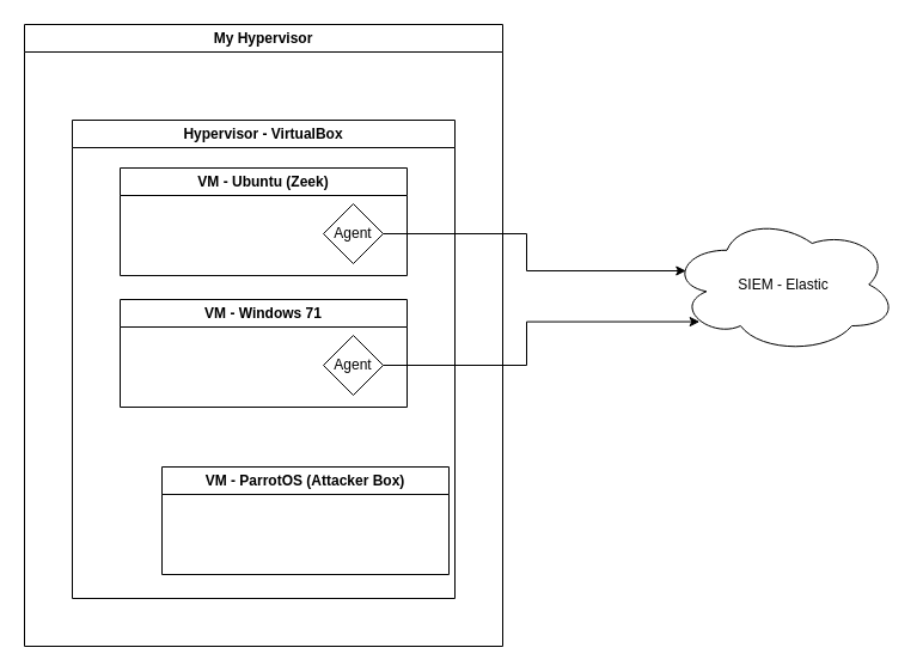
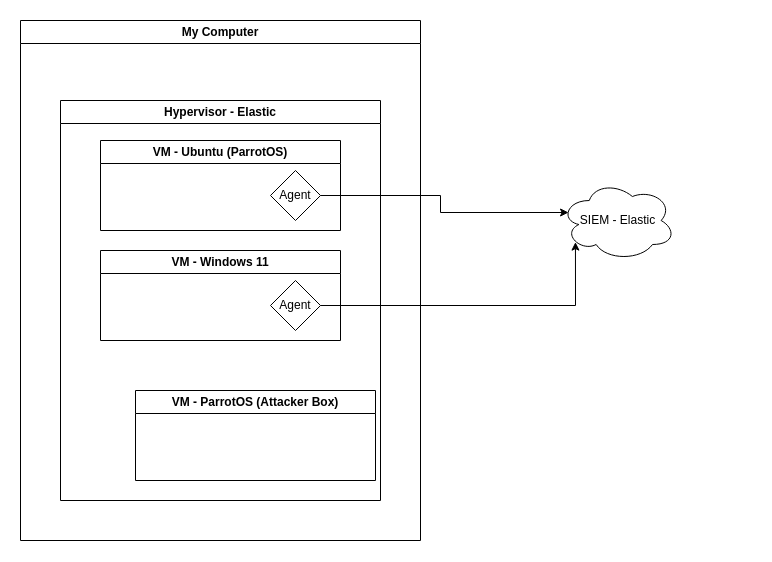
- <mxCell id="2" value="My Hypervisor" style="swimlane;whiteSpace=wrap;html=1;" vertex="1" parent="1"><mxGeometry x="20" y="20" width="400" height="520" as="geometry" /></mxCell>
+ <mxCell id="2" value="My Computer" style="swimlane;whiteSpace=wrap;html=1;" vertex="1" parent="1"><mxGeometry x="20" y="20" width="400" height="520" as="geometry" /></mxCell>
- <mxCell id="3" value="Hypervisor - VirtualBox" style="swimlane;whiteSpace=wrap;html=1;" vertex="1" parent="2"><mxGeometry x="40" y="80" width="320" height="400" as="geometry" /></mxCell>
+ <mxCell id="3" value="Hypervisor - Elastic" style="swimlane;whiteSpace=wrap;html=1;" vertex="1" parent="2"><mxGeometry x="40" y="80" width="320" height="400" as="geometry" /></mxCell>
- <mxCell id="4" value="VM - Ubuntu (Zeek)" style="swimlane;whiteSpace=wrap;html=1;" vertex="1" parent="3"><mxGeometry x="40" y="40" width="240" height="90" as="geometry" /></mxCell>
+ <mxCell id="4" value="VM - Ubuntu (ParrotOS)" style="swimlane;whiteSpace=wrap;html=1;" vertex="1" parent="3"><mxGeometry x="40" y="40" width="240" height="90" as="geometry" /></mxCell>
- <mxCell id="9" value="SIEM - Elastic" style="ellipse;shape=cloud;whiteSpace=wrap;html=1;" vertex="1" parent="1"><mxGeometry x="560" y="180" width="190" height="115" as="geometry" /></mxCell>
+ <mxCell id="9" value="SIEM - Elastic" style="ellipse;shape=cloud;whiteSpace=wrap;html=1;" vertex="1" parent="1"><mxGeometry x="560" y="180" width="115" height="80" as="geometry" /></mxCell>
- <mxCell id="6" value="VM - Windows 71" style="swimlane;whiteSpace=wrap;html=1;" vertex="1" parent="3"><mxGeometry x="40" y="150" width="240" height="90" as="geometry" /></mxCell>
+ <mxCell id="6" value="VM - Windows 11" style="swimlane;whiteSpace=wrap;html=1;" vertex="1" parent="3"><mxGeometry x="40" y="150" width="240" height="90" as="geometry" /></mxCell>
